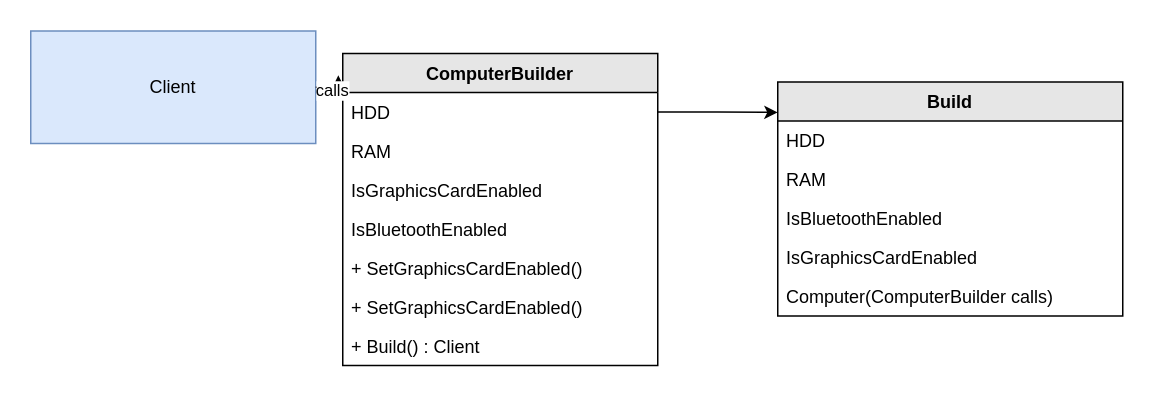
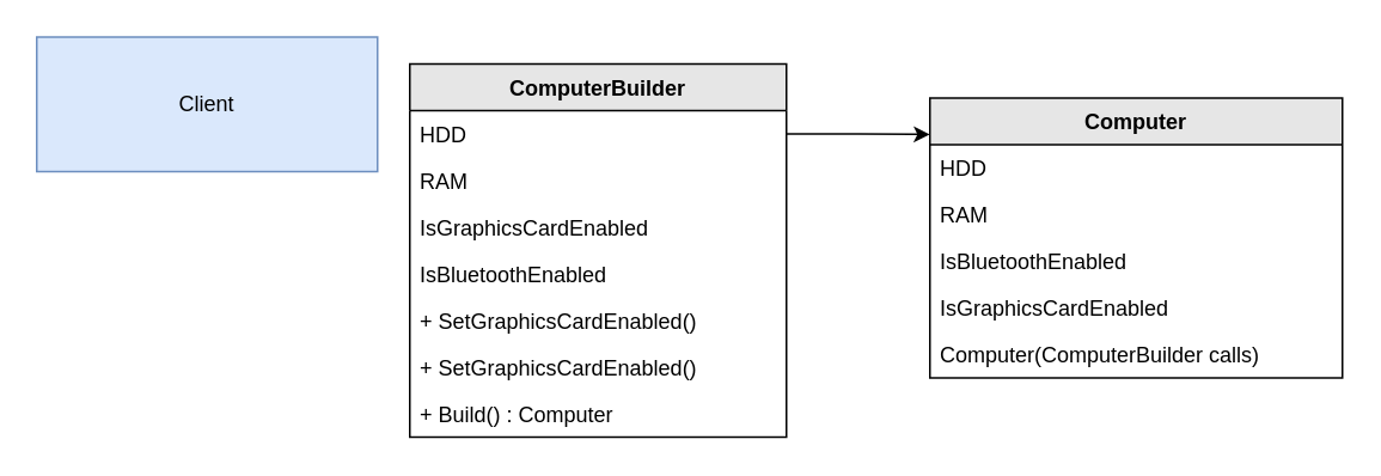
- <mxCell id="18" style="edgeStyle=orthogonalEdgeStyle;rounded=0;orthogonalLoop=1;jettySize=auto;html=1;exitX=1;exitY=0.5;exitDx=0;exitDy=0;entryX=-0.014;entryY=0.07;entryDx=0;entryDy=0;entryPerimeter=0;" edge="1" parent="1" source="10" target="2"><mxGeometry relative="1" as="geometry" /></mxCell>
- <mxCell id="19" value="calls" style="edgeLabel;html=1;align=center;verticalAlign=middle;resizable=0;points=[];" vertex="1" connectable="0" parent="18"><mxGeometry x="-0.181" y="-2" relative="1" as="geometry"><mxPoint x="1" as="offset" /></mxGeometry></mxCell>
- <mxCell id="11" value="Build" style="swimlane;fontStyle=1;align=center;verticalAlign=top;childLayout=stackLayout;horizontal=1;startSize=26;horizontalStack=0;resizeParent=1;resizeParentMax=0;resizeLast=0;collapsible=1;marginBottom=0;whiteSpace=wrap;html=1;fillColor=#E6E6E6;" vertex="1" parent="1"><mxGeometry x="518" y="54" width="230" height="156" as="geometry" /></mxCell>
+ <mxCell id="11" value="Computer" style="swimlane;fontStyle=1;align=center;verticalAlign=top;childLayout=stackLayout;horizontal=1;startSize=26;horizontalStack=0;resizeParent=1;resizeParentMax=0;resizeLast=0;collapsible=1;marginBottom=0;whiteSpace=wrap;html=1;fillColor=#E6E6E6;" vertex="1" parent="1"><mxGeometry x="518" y="54" width="230" height="156" as="geometry" /></mxCell>
- <mxCell id="9" value="+ Build() : Client" style="text;strokeColor=none;fillColor=none;align=left;verticalAlign=top;spacingLeft=4;spacingRight=4;overflow=hidden;rotatable=0;points=[[0,0.5],[1,0.5]];portConstraint=eastwest;whiteSpace=wrap;html=1;" vertex="1" parent="2"><mxGeometry y="182" width="210" height="26" as="geometry" /></mxCell>
+ <mxCell id="9" value="+ Build() : Computer" style="text;strokeColor=none;fillColor=none;align=left;verticalAlign=top;spacingLeft=4;spacingRight=4;overflow=hidden;rotatable=0;points=[[0,0.5],[1,0.5]];portConstraint=eastwest;whiteSpace=wrap;html=1;" vertex="1" parent="2"><mxGeometry y="182" width="210" height="26" as="geometry" /></mxCell>
